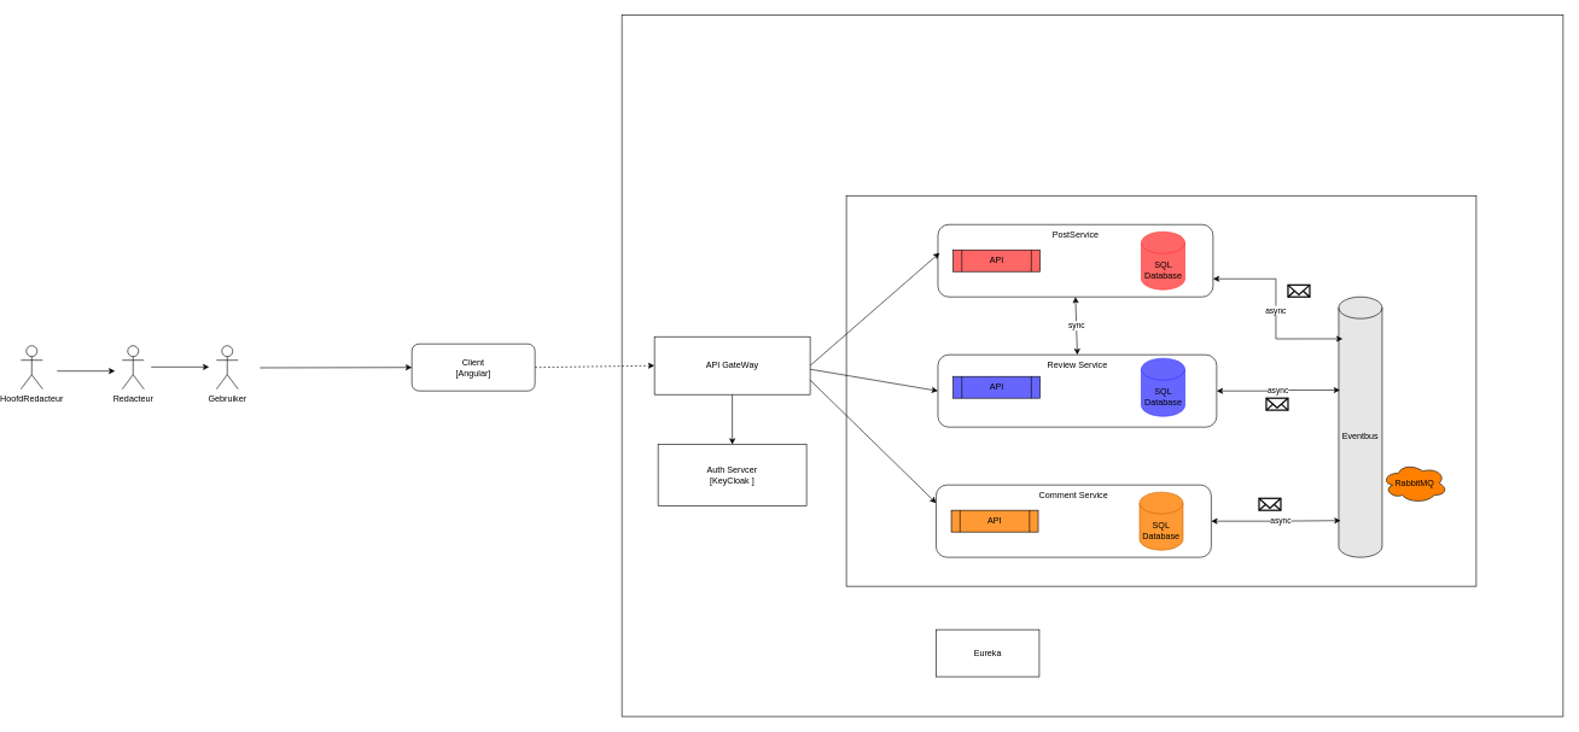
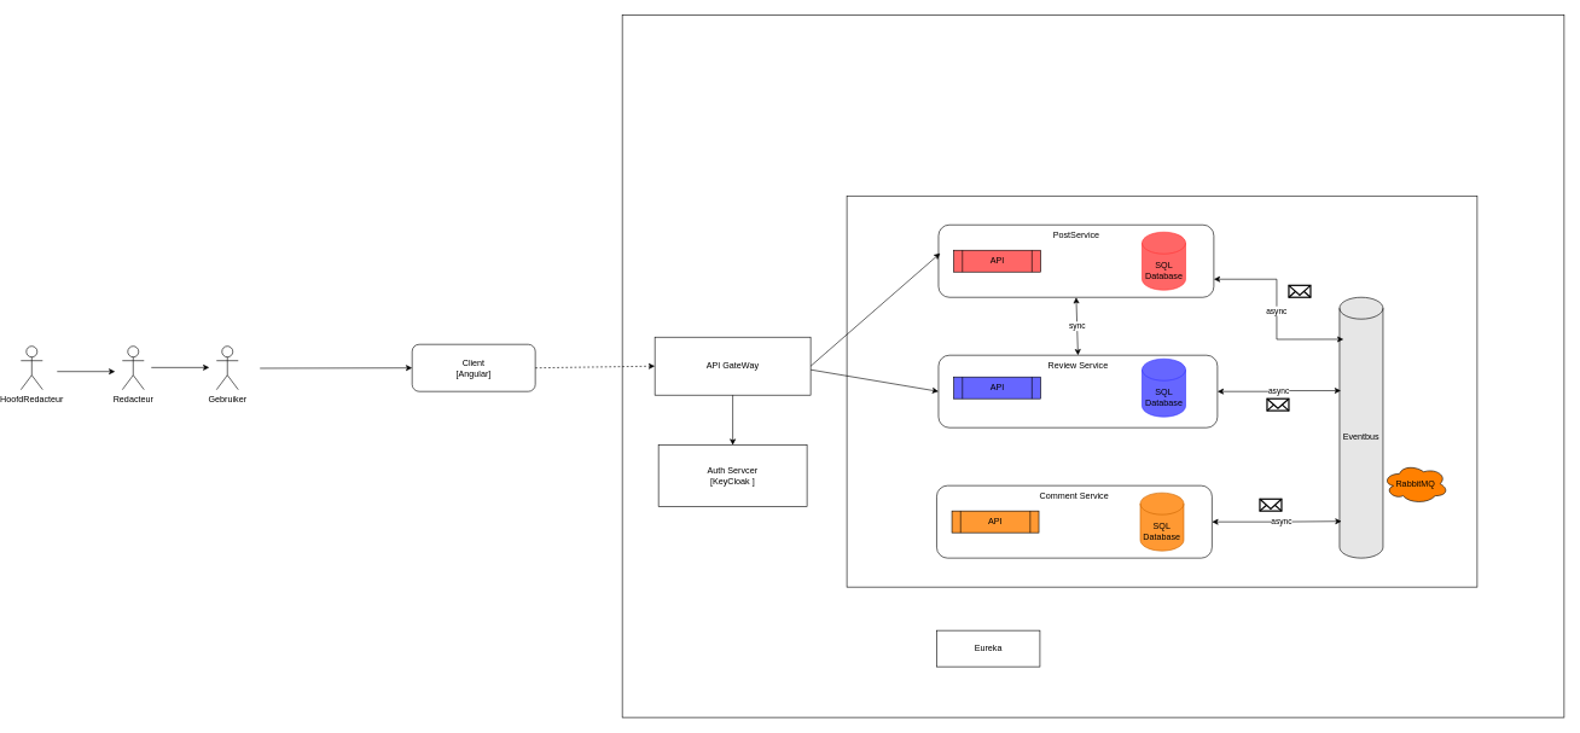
- <mxCell id="32" value="" style="endArrow=classic;html=1;rounded=0;entryX=0;entryY=0.25;entryDx=0;entryDy=0;exitX=1;exitY=0.75;exitDx=0;exitDy=0;" parent="1" source="21" target="6" edge="1"><mxGeometry width="50" height="50" relative="1" as="geometry"><mxPoint x="1120" y="520" as="sourcePoint" /><mxPoint x="1294" y="600" as="targetPoint" /></mxGeometry></mxCell>
- <mxCell id="23" value="Eureka" style="rounded=0;whiteSpace=wrap;html=1;" parent="1" vertex="1"><mxGeometry x="1284" y="870" width="142.5" height="65" as="geometry" /></mxCell>
+ <mxCell id="23" value="Eureka" style="rounded=0;whiteSpace=wrap;html=1;" parent="1" vertex="1"><mxGeometry x="1284" y="870" width="142.5" height="50" as="geometry" /></mxCell>
